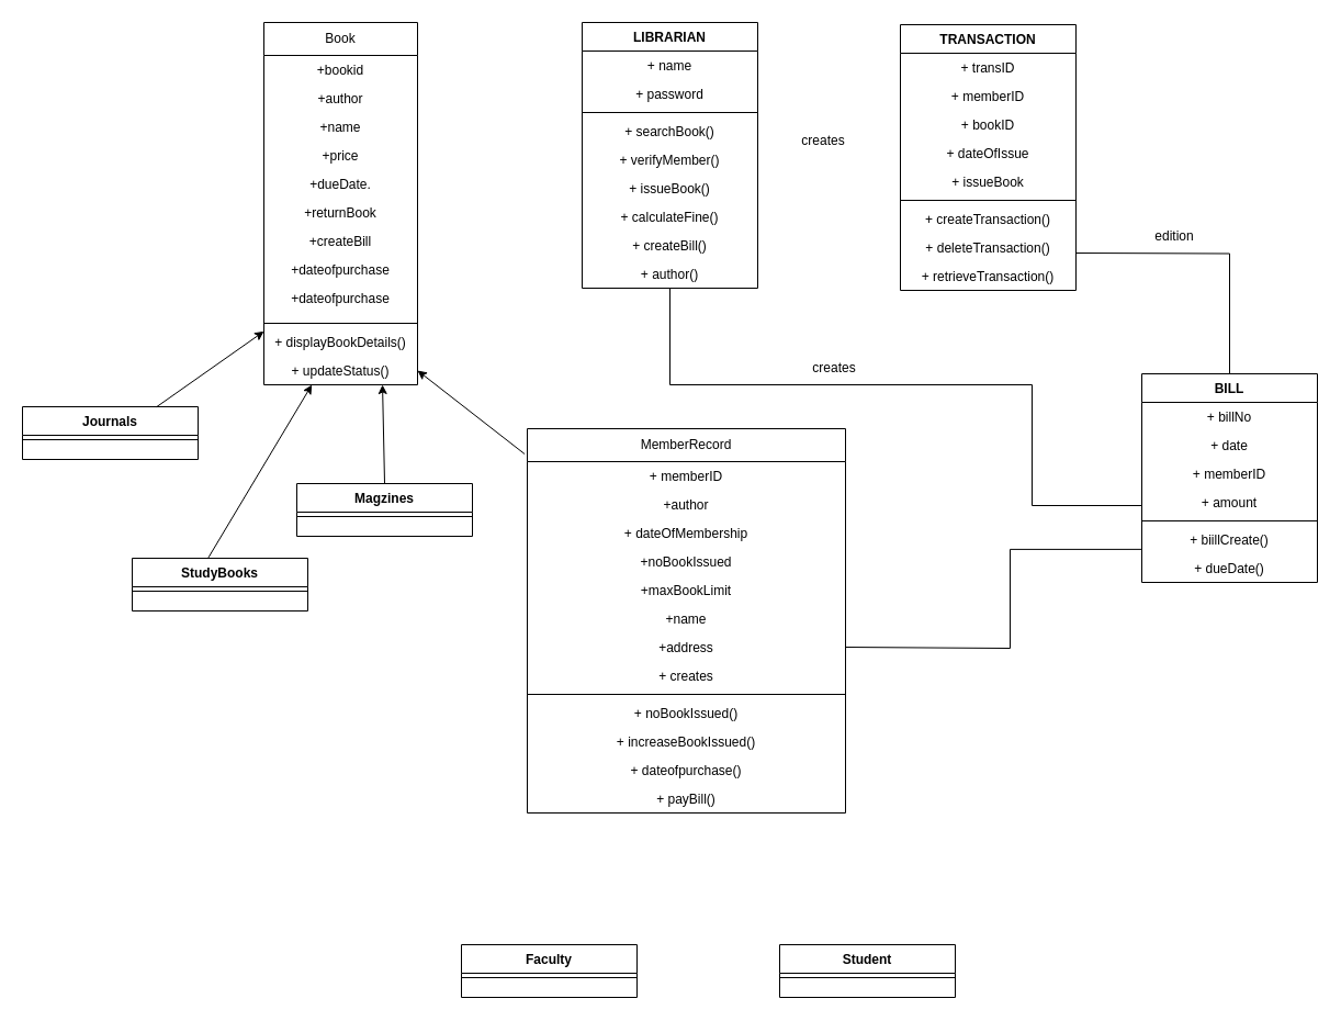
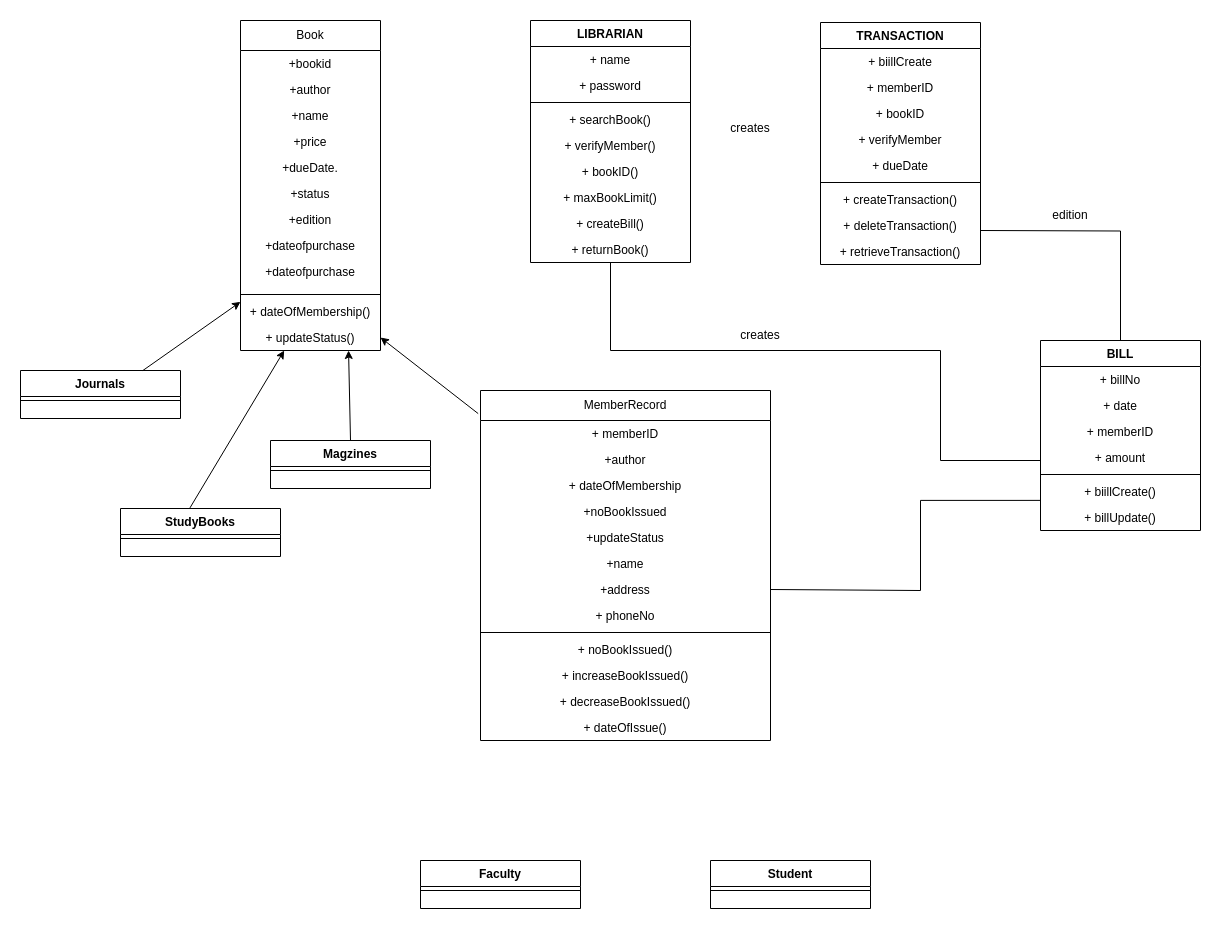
- <mxCell id="26" value="+ transID" style="text;strokeColor=none;fillColor=none;align=center;verticalAlign=top;spacingLeft=4;spacingRight=4;overflow=hidden;rotatable=0;points=[[0,0.5],[1,0.5]];portConstraint=eastwest;whiteSpace=wrap;html=1;" vertex="1" parent="25"><mxGeometry y="26" width="160" height="26" as="geometry" /></mxCell>
+ <mxCell id="26" value="+ biillCreate" style="text;strokeColor=none;fillColor=none;align=center;verticalAlign=top;spacingLeft=4;spacingRight=4;overflow=hidden;rotatable=0;points=[[0,0.5],[1,0.5]];portConstraint=eastwest;whiteSpace=wrap;html=1;" vertex="1" parent="25"><mxGeometry y="26" width="160" height="26" as="geometry" /></mxCell>
- <mxCell id="29" value="+ dateOfIssue" style="text;strokeColor=none;fillColor=none;align=center;verticalAlign=top;spacingLeft=4;spacingRight=4;overflow=hidden;rotatable=0;points=[[0,0.5],[1,0.5]];portConstraint=eastwest;whiteSpace=wrap;html=1;" vertex="1" parent="25"><mxGeometry y="104" width="160" height="26" as="geometry" /></mxCell>
+ <mxCell id="29" value="+ verifyMember" style="text;strokeColor=none;fillColor=none;align=center;verticalAlign=top;spacingLeft=4;spacingRight=4;overflow=hidden;rotatable=0;points=[[0,0.5],[1,0.5]];portConstraint=eastwest;whiteSpace=wrap;html=1;" vertex="1" parent="25"><mxGeometry y="104" width="160" height="26" as="geometry" /></mxCell>
- <mxCell id="30" value="+ issueBook" style="text;strokeColor=none;fillColor=none;align=center;verticalAlign=top;spacingLeft=4;spacingRight=4;overflow=hidden;rotatable=0;points=[[0,0.5],[1,0.5]];portConstraint=eastwest;whiteSpace=wrap;html=1;" vertex="1" parent="25"><mxGeometry y="130" width="160" height="26" as="geometry" /></mxCell>
+ <mxCell id="30" value="+ dueDate" style="text;strokeColor=none;fillColor=none;align=center;verticalAlign=top;spacingLeft=4;spacingRight=4;overflow=hidden;rotatable=0;points=[[0,0.5],[1,0.5]];portConstraint=eastwest;whiteSpace=wrap;html=1;" vertex="1" parent="25"><mxGeometry y="130" width="160" height="26" as="geometry" /></mxCell>
- <mxCell id="21" value="+ issueBook()" style="text;strokeColor=none;fillColor=none;align=center;verticalAlign=top;spacingLeft=4;spacingRight=4;overflow=hidden;rotatable=0;points=[[0,0.5],[1,0.5]];portConstraint=eastwest;whiteSpace=wrap;html=1;" vertex="1" parent="15"><mxGeometry y="138" width="160" height="26" as="geometry" /></mxCell>
+ <mxCell id="21" value="+ bookID()" style="text;strokeColor=none;fillColor=none;align=center;verticalAlign=top;spacingLeft=4;spacingRight=4;overflow=hidden;rotatable=0;points=[[0,0.5],[1,0.5]];portConstraint=eastwest;whiteSpace=wrap;html=1;" vertex="1" parent="15"><mxGeometry y="138" width="160" height="26" as="geometry" /></mxCell>
- <mxCell id="8" value="+returnBook" style="text;strokeColor=none;fillColor=none;align=center;verticalAlign=top;spacingLeft=4;spacingRight=4;overflow=hidden;rotatable=0;points=[[0,0.5],[1,0.5]];portConstraint=eastwest;whiteSpace=wrap;html=1;" vertex="1" parent="2"><mxGeometry y="160" width="140" height="26" as="geometry" /></mxCell>
+ <mxCell id="8" value="+status" style="text;strokeColor=none;fillColor=none;align=center;verticalAlign=top;spacingLeft=4;spacingRight=4;overflow=hidden;rotatable=0;points=[[0,0.5],[1,0.5]];portConstraint=eastwest;whiteSpace=wrap;html=1;" vertex="1" parent="2"><mxGeometry y="160" width="140" height="26" as="geometry" /></mxCell>
- <mxCell id="22" value="+ calculateFine()" style="text;strokeColor=none;fillColor=none;align=center;verticalAlign=top;spacingLeft=4;spacingRight=4;overflow=hidden;rotatable=0;points=[[0,0.5],[1,0.5]];portConstraint=eastwest;whiteSpace=wrap;html=1;" vertex="1" parent="15"><mxGeometry y="164" width="160" height="26" as="geometry" /></mxCell>
+ <mxCell id="22" value="+ maxBookLimit()" style="text;strokeColor=none;fillColor=none;align=center;verticalAlign=top;spacingLeft=4;spacingRight=4;overflow=hidden;rotatable=0;points=[[0,0.5],[1,0.5]];portConstraint=eastwest;whiteSpace=wrap;html=1;" vertex="1" parent="15"><mxGeometry y="164" width="160" height="26" as="geometry" /></mxCell>
- <mxCell id="9" value="+createBill" style="text;strokeColor=none;fillColor=none;align=center;verticalAlign=top;spacingLeft=4;spacingRight=4;overflow=hidden;rotatable=0;points=[[0,0.5],[1,0.5]];portConstraint=eastwest;whiteSpace=wrap;html=1;" vertex="1" parent="2"><mxGeometry y="186" width="140" height="26" as="geometry" /></mxCell>
+ <mxCell id="9" value="+edition" style="text;strokeColor=none;fillColor=none;align=center;verticalAlign=top;spacingLeft=4;spacingRight=4;overflow=hidden;rotatable=0;points=[[0,0.5],[1,0.5]];portConstraint=eastwest;whiteSpace=wrap;html=1;" vertex="1" parent="2"><mxGeometry y="186" width="140" height="26" as="geometry" /></mxCell>
- <mxCell id="24" value="+ author()" style="text;strokeColor=none;fillColor=none;align=center;verticalAlign=top;spacingLeft=4;spacingRight=4;overflow=hidden;rotatable=0;points=[[0,0.5],[1,0.5]];portConstraint=eastwest;whiteSpace=wrap;html=1;" vertex="1" parent="15"><mxGeometry y="216" width="160" height="26" as="geometry" /></mxCell>
+ <mxCell id="24" value="+ returnBook()" style="text;strokeColor=none;fillColor=none;align=center;verticalAlign=top;spacingLeft=4;spacingRight=4;overflow=hidden;rotatable=0;points=[[0,0.5],[1,0.5]];portConstraint=eastwest;whiteSpace=wrap;html=1;" vertex="1" parent="15"><mxGeometry y="216" width="160" height="26" as="geometry" /></mxCell>
- <mxCell id="13" value="+ displayBookDetails()" style="text;strokeColor=none;fillColor=none;align=center;verticalAlign=top;spacingLeft=4;spacingRight=4;overflow=hidden;rotatable=0;points=[[0,0.5],[1,0.5]];portConstraint=eastwest;whiteSpace=wrap;html=1;" vertex="1" parent="2"><mxGeometry y="278" width="140" height="26" as="geometry" /></mxCell>
+ <mxCell id="13" value="+ dateOfMembership()" style="text;strokeColor=none;fillColor=none;align=center;verticalAlign=top;spacingLeft=4;spacingRight=4;overflow=hidden;rotatable=0;points=[[0,0.5],[1,0.5]];portConstraint=eastwest;whiteSpace=wrap;html=1;" vertex="1" parent="2"><mxGeometry y="278" width="140" height="26" as="geometry" /></mxCell>
- <mxCell id="42" value="+ dueDate()" style="text;strokeColor=none;fillColor=none;align=center;verticalAlign=top;spacingLeft=4;spacingRight=4;overflow=hidden;rotatable=0;points=[[0,0.5],[1,0.5]];portConstraint=eastwest;whiteSpace=wrap;html=1;" vertex="1" parent="35"><mxGeometry y="164" width="160" height="26" as="geometry" /></mxCell>
+ <mxCell id="42" value="+ billUpdate()" style="text;strokeColor=none;fillColor=none;align=center;verticalAlign=top;spacingLeft=4;spacingRight=4;overflow=hidden;rotatable=0;points=[[0,0.5],[1,0.5]];portConstraint=eastwest;whiteSpace=wrap;html=1;" vertex="1" parent="35"><mxGeometry y="164" width="160" height="26" as="geometry" /></mxCell>
- <mxCell id="48" value="+maxBookLimit" style="text;strokeColor=none;fillColor=none;align=center;verticalAlign=top;spacingLeft=4;spacingRight=4;overflow=hidden;rotatable=0;points=[[0,0.5],[1,0.5]];portConstraint=eastwest;whiteSpace=wrap;html=1;" vertex="1" parent="43"><mxGeometry y="134" width="290" height="26" as="geometry" /></mxCell>
+ <mxCell id="48" value="+updateStatus" style="text;strokeColor=none;fillColor=none;align=center;verticalAlign=top;spacingLeft=4;spacingRight=4;overflow=hidden;rotatable=0;points=[[0,0.5],[1,0.5]];portConstraint=eastwest;whiteSpace=wrap;html=1;" vertex="1" parent="43"><mxGeometry y="134" width="290" height="26" as="geometry" /></mxCell>
- <mxCell id="51" value="+ creates" style="text;strokeColor=none;fillColor=none;align=center;verticalAlign=top;spacingLeft=4;spacingRight=4;overflow=hidden;rotatable=0;points=[[0,0.5],[1,0.5]];portConstraint=eastwest;whiteSpace=wrap;html=1;" vertex="1" parent="43"><mxGeometry y="212" width="290" height="26" as="geometry" /></mxCell>
+ <mxCell id="51" value="+ phoneNo" style="text;strokeColor=none;fillColor=none;align=center;verticalAlign=top;spacingLeft=4;spacingRight=4;overflow=hidden;rotatable=0;points=[[0,0.5],[1,0.5]];portConstraint=eastwest;whiteSpace=wrap;html=1;" vertex="1" parent="43"><mxGeometry y="212" width="290" height="26" as="geometry" /></mxCell>
- <mxCell id="55" value="+ dateofpurchase()" style="text;strokeColor=none;fillColor=none;align=center;verticalAlign=top;spacingLeft=4;spacingRight=4;overflow=hidden;rotatable=0;points=[[0,0.5],[1,0.5]];portConstraint=eastwest;whiteSpace=wrap;html=1;" vertex="1" parent="43"><mxGeometry y="298" width="290" height="26" as="geometry" /></mxCell>
+ <mxCell id="55" value="+ decreaseBookIssued()" style="text;strokeColor=none;fillColor=none;align=center;verticalAlign=top;spacingLeft=4;spacingRight=4;overflow=hidden;rotatable=0;points=[[0,0.5],[1,0.5]];portConstraint=eastwest;whiteSpace=wrap;html=1;" vertex="1" parent="43"><mxGeometry y="298" width="290" height="26" as="geometry" /></mxCell>
- <mxCell id="56" value="+ payBill()" style="text;strokeColor=none;fillColor=none;align=center;verticalAlign=top;spacingLeft=4;spacingRight=4;overflow=hidden;rotatable=0;points=[[0,0.5],[1,0.5]];portConstraint=eastwest;whiteSpace=wrap;html=1;" vertex="1" parent="43"><mxGeometry y="324" width="290" height="26" as="geometry" /></mxCell>
+ <mxCell id="56" value="+ dateOfIssue()" style="text;strokeColor=none;fillColor=none;align=center;verticalAlign=top;spacingLeft=4;spacingRight=4;overflow=hidden;rotatable=0;points=[[0,0.5],[1,0.5]];portConstraint=eastwest;whiteSpace=wrap;html=1;" vertex="1" parent="43"><mxGeometry y="324" width="290" height="26" as="geometry" /></mxCell>
